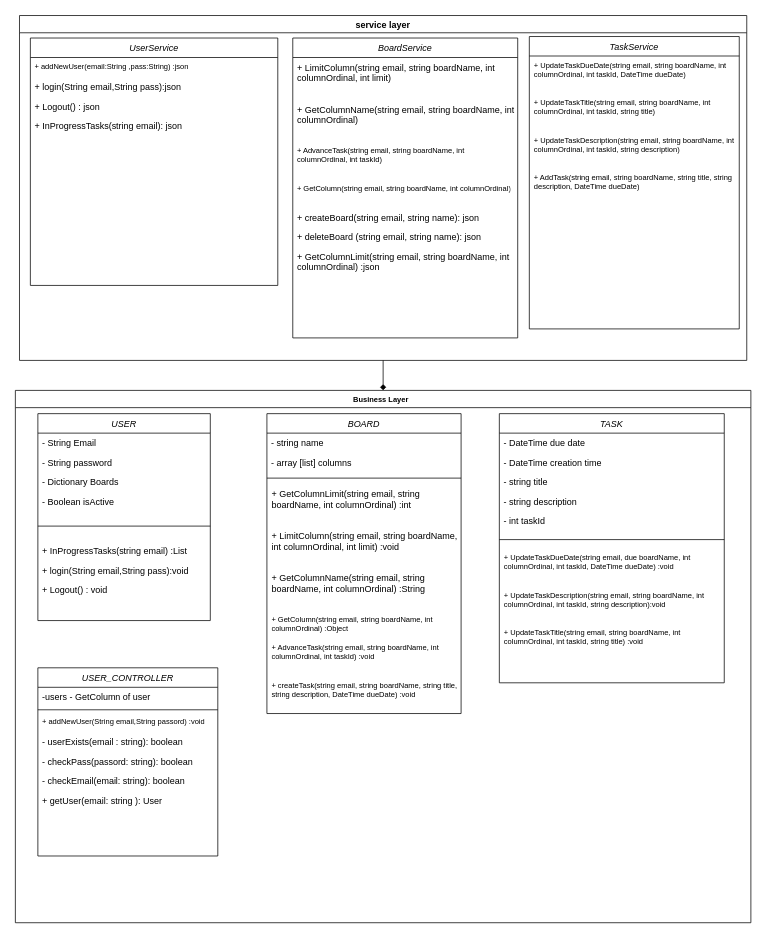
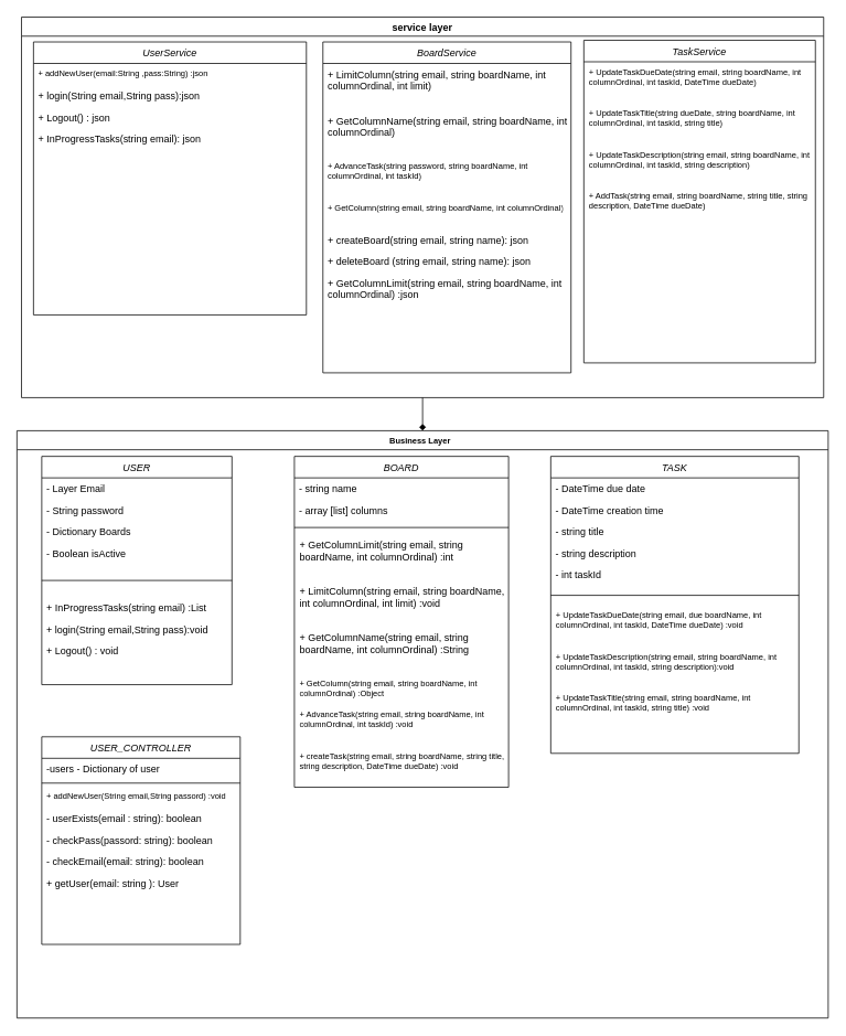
- <mxCell id="18" value="+ UpdateTaskTitle(string email, string boardName, int columnOrdinal, int taskId, string title)" style="text;align=left;verticalAlign=top;spacingLeft=4;spacingRight=4;overflow=hidden;rotatable=0;points=[[0,0.5],[1,0.5]];portConstraint=eastwest;whiteSpace=wrap;fontSize=10;" parent="16" vertex="1"><mxGeometry y="76" width="280" height="50" as="geometry" /></mxCell>
+ <mxCell id="18" value="+ UpdateTaskTitle(string dueDate, string boardName, int columnOrdinal, int taskId, string title)" style="text;align=left;verticalAlign=top;spacingLeft=4;spacingRight=4;overflow=hidden;rotatable=0;points=[[0,0.5],[1,0.5]];portConstraint=eastwest;whiteSpace=wrap;fontSize=10;" parent="16" vertex="1"><mxGeometry y="76" width="280" height="50" as="geometry" /></mxCell>
- <mxCell id="11" value="+ AdvanceTask(string email, string boardName, int columnOrdinal, int taskId)" style="text;align=left;verticalAlign=top;spacingLeft=4;spacingRight=4;overflow=hidden;rotatable=0;points=[[0,0.5],[1,0.5]];portConstraint=eastwest;fontSize=10;whiteSpace=wrap;" parent="8" vertex="1"><mxGeometry y="138" width="300" height="50" as="geometry" /></mxCell>
+ <mxCell id="11" value="+ AdvanceTask(string password, string boardName, int columnOrdinal, int taskId)" style="text;align=left;verticalAlign=top;spacingLeft=4;spacingRight=4;overflow=hidden;rotatable=0;points=[[0,0.5],[1,0.5]];portConstraint=eastwest;fontSize=10;whiteSpace=wrap;" parent="8" vertex="1"><mxGeometry y="138" width="300" height="50" as="geometry" /></mxCell>
- <mxCell id="23" value="- String Email " style="text;align=left;verticalAlign=top;spacingLeft=4;spacingRight=4;overflow=hidden;rotatable=0;points=[[0,0.5],[1,0.5]];portConstraint=eastwest;rounded=0;shadow=0;html=0;" parent="22" vertex="1"><mxGeometry y="26" width="230" height="26" as="geometry" /></mxCell>
+ <mxCell id="23" value="- Layer Email " style="text;align=left;verticalAlign=top;spacingLeft=4;spacingRight=4;overflow=hidden;rotatable=0;points=[[0,0.5],[1,0.5]];portConstraint=eastwest;rounded=0;shadow=0;html=0;" parent="22" vertex="1"><mxGeometry y="26" width="230" height="26" as="geometry" /></mxCell>
- <mxCell id="32" value="-users - GetColumn of user" style="text;align=left;verticalAlign=top;spacingLeft=4;spacingRight=4;overflow=hidden;rotatable=0;points=[[0,0.5],[1,0.5]];portConstraint=eastwest;rounded=0;shadow=0;html=0;" parent="31" vertex="1"><mxGeometry y="26" width="240" height="26" as="geometry" /></mxCell>
+ <mxCell id="32" value="-users - Dictionary of user" style="text;align=left;verticalAlign=top;spacingLeft=4;spacingRight=4;overflow=hidden;rotatable=0;points=[[0,0.5],[1,0.5]];portConstraint=eastwest;rounded=0;shadow=0;html=0;" parent="31" vertex="1"><mxGeometry y="26" width="240" height="26" as="geometry" /></mxCell>
